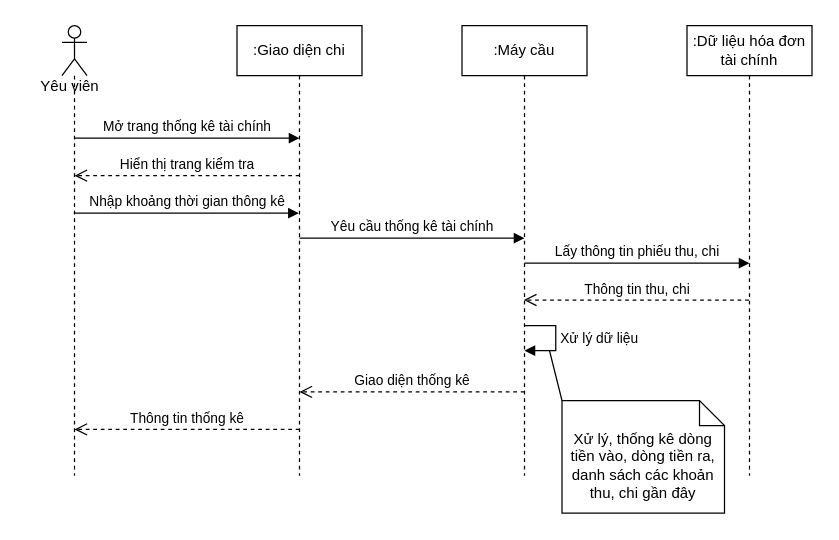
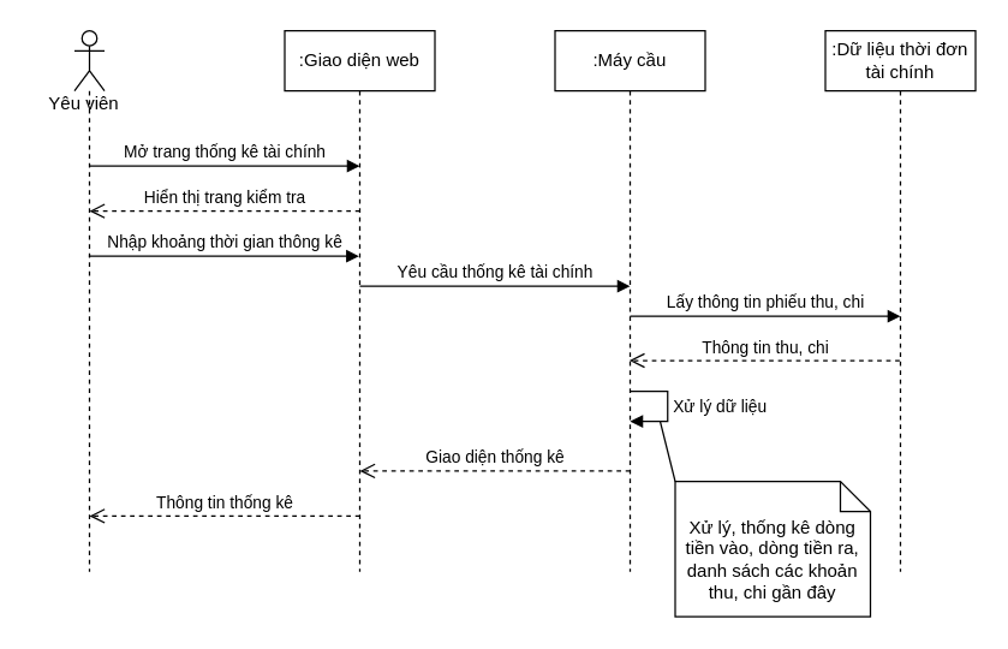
- <mxCell id="4" value=":Giao diện chi" style="shape=umlLifeline;perimeter=lifelinePerimeter;whiteSpace=wrap;html=1;container=1;collapsible=0;recursiveResize=0;outlineConnect=0;" parent="1" vertex="1"><mxGeometry x="189" y="20" width="100" height="360" as="geometry" /></mxCell>
+ <mxCell id="4" value=":Giao diện web" style="shape=umlLifeline;perimeter=lifelinePerimeter;whiteSpace=wrap;html=1;container=1;collapsible=0;recursiveResize=0;outlineConnect=0;" parent="1" vertex="1"><mxGeometry x="189" y="20" width="100" height="360" as="geometry" /></mxCell>
- <mxCell id="8" value=":Dữ liệu hóa đơn tài chính" style="shape=umlLifeline;perimeter=lifelinePerimeter;whiteSpace=wrap;html=1;container=1;collapsible=0;recursiveResize=0;outlineConnect=0;" parent="1" vertex="1"><mxGeometry x="549" y="20" width="100" height="360" as="geometry" /></mxCell>
+ <mxCell id="8" value=":Dữ liệu thời đơn tài chính" style="shape=umlLifeline;perimeter=lifelinePerimeter;whiteSpace=wrap;html=1;container=1;collapsible=0;recursiveResize=0;outlineConnect=0;" parent="1" vertex="1"><mxGeometry x="549" y="20" width="100" height="360" as="geometry" /></mxCell>
